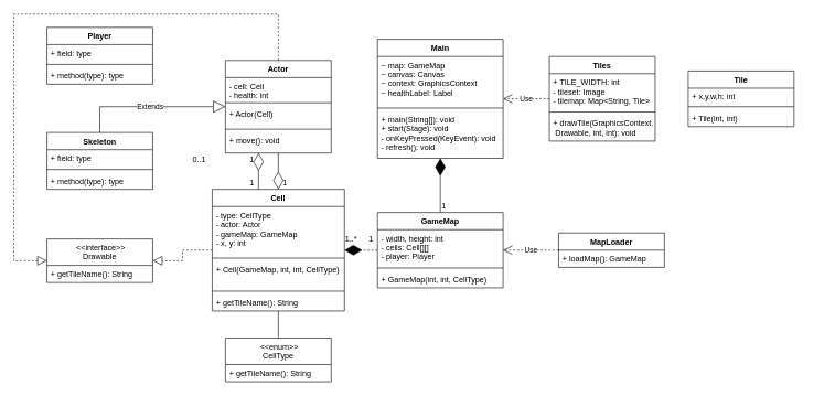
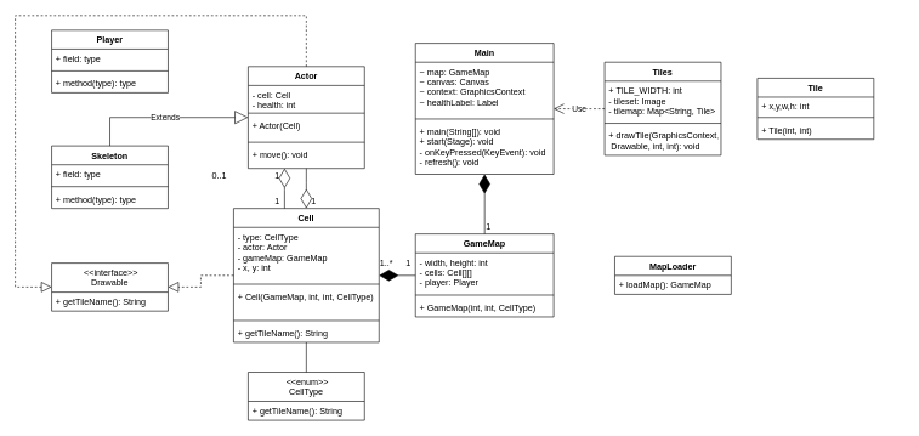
- <mxCell id="41" value="" style="endArrow=diamondThin;endFill=1;endSize=24;html=1;rounded=0;edgeStyle=orthogonalEdgeStyle;dashed=1;" edge="1" parent="1" source="33" target="10"><mxGeometry width="160" relative="1" as="geometry"><mxPoint x="360" y="140.94" as="sourcePoint" /><mxPoint x="520" y="140.94" as="targetPoint" /></mxGeometry></mxCell>
+ <mxCell id="41" value="" style="endArrow=diamondThin;endFill=1;endSize=24;html=1;rounded=0;edgeStyle=orthogonalEdgeStyle;" edge="1" parent="1" source="33" target="10"><mxGeometry width="160" relative="1" as="geometry"><mxPoint x="360" y="140.94" as="sourcePoint" /><mxPoint x="520" y="140.94" as="targetPoint" /></mxGeometry></mxCell>
- <mxCell id="39" value="Use" style="endArrow=open;endSize=12;dashed=1;html=1;rounded=0;edgeStyle=orthogonalEdgeStyle;" edge="1" parent="32" source="37" target="33"><mxGeometry width="160" relative="1" as="geometry"><mxPoint x="130" y="340" as="sourcePoint" /><mxPoint x="290" y="340" as="targetPoint" /></mxGeometry></mxCell>
